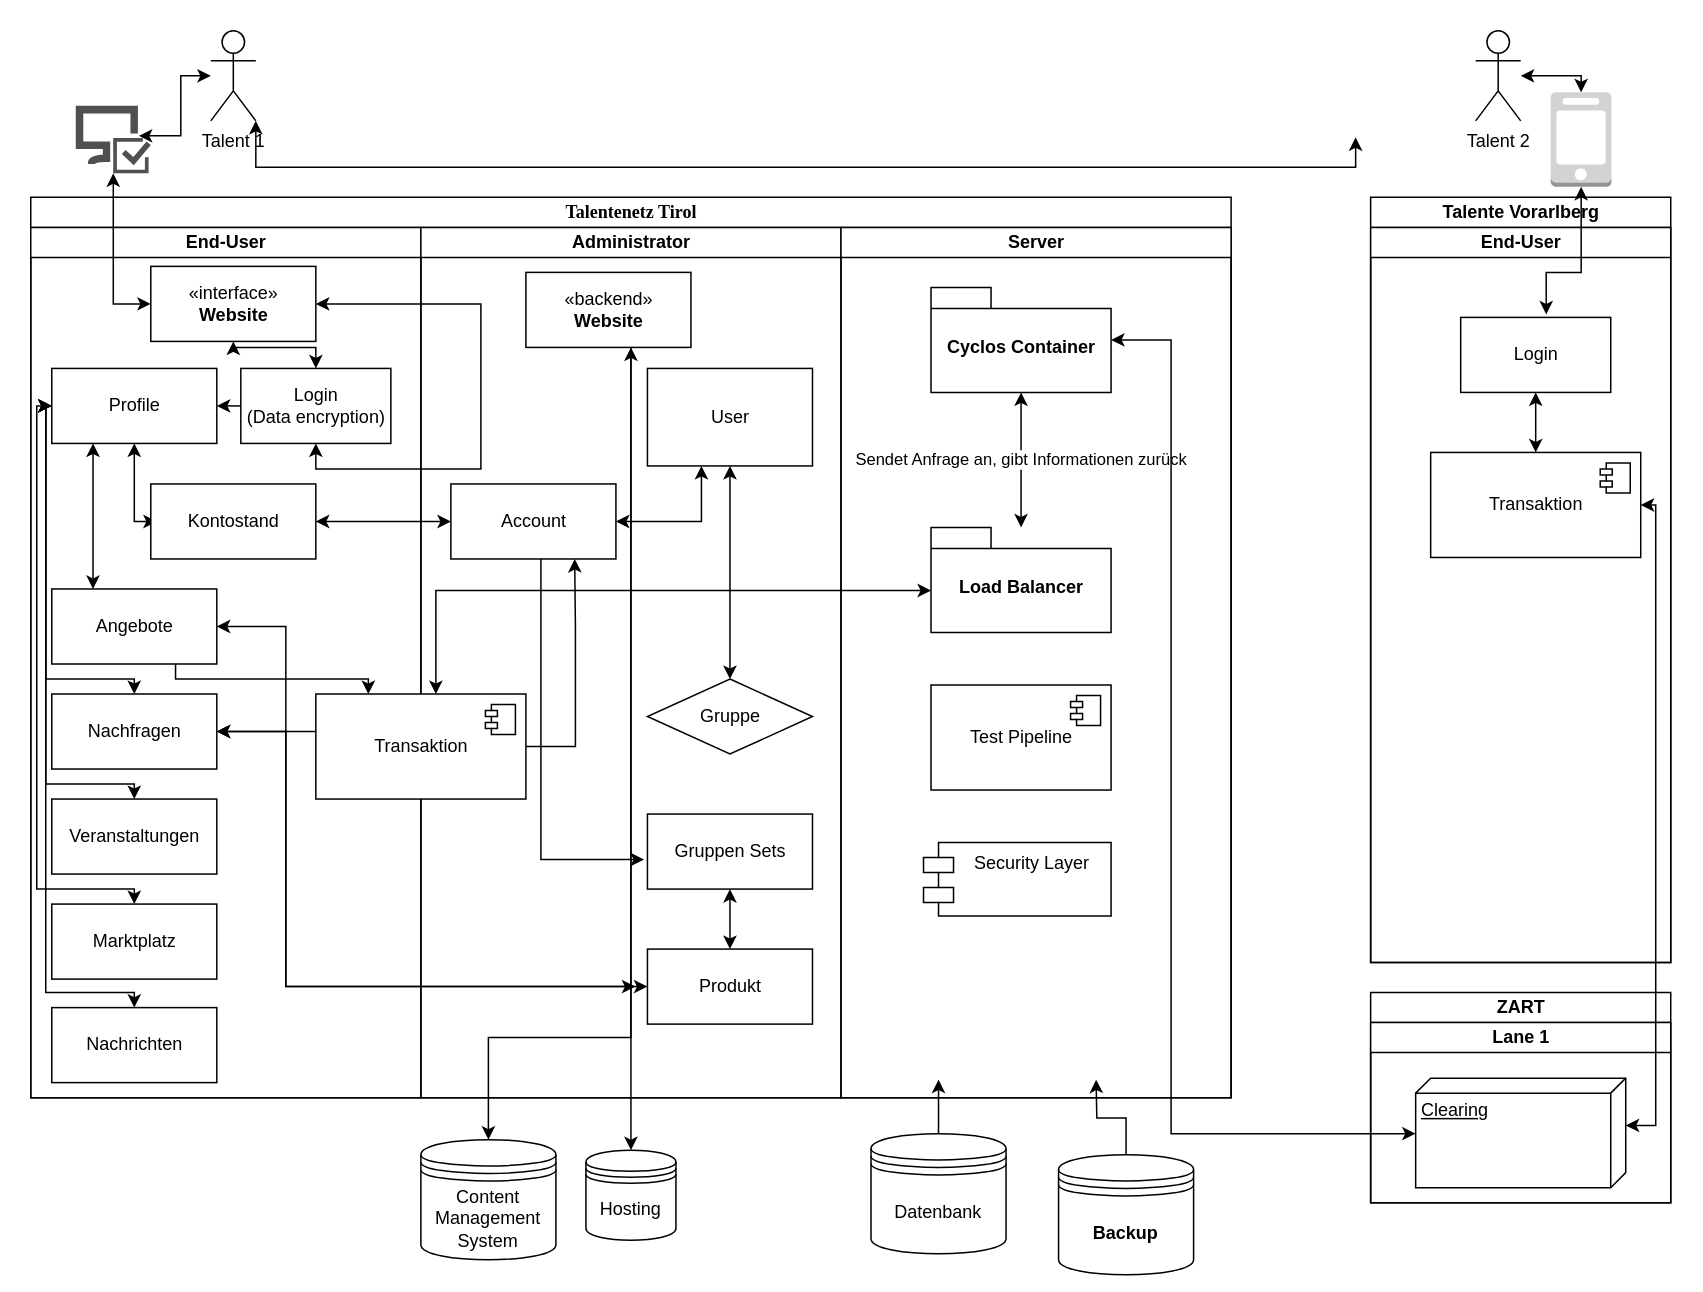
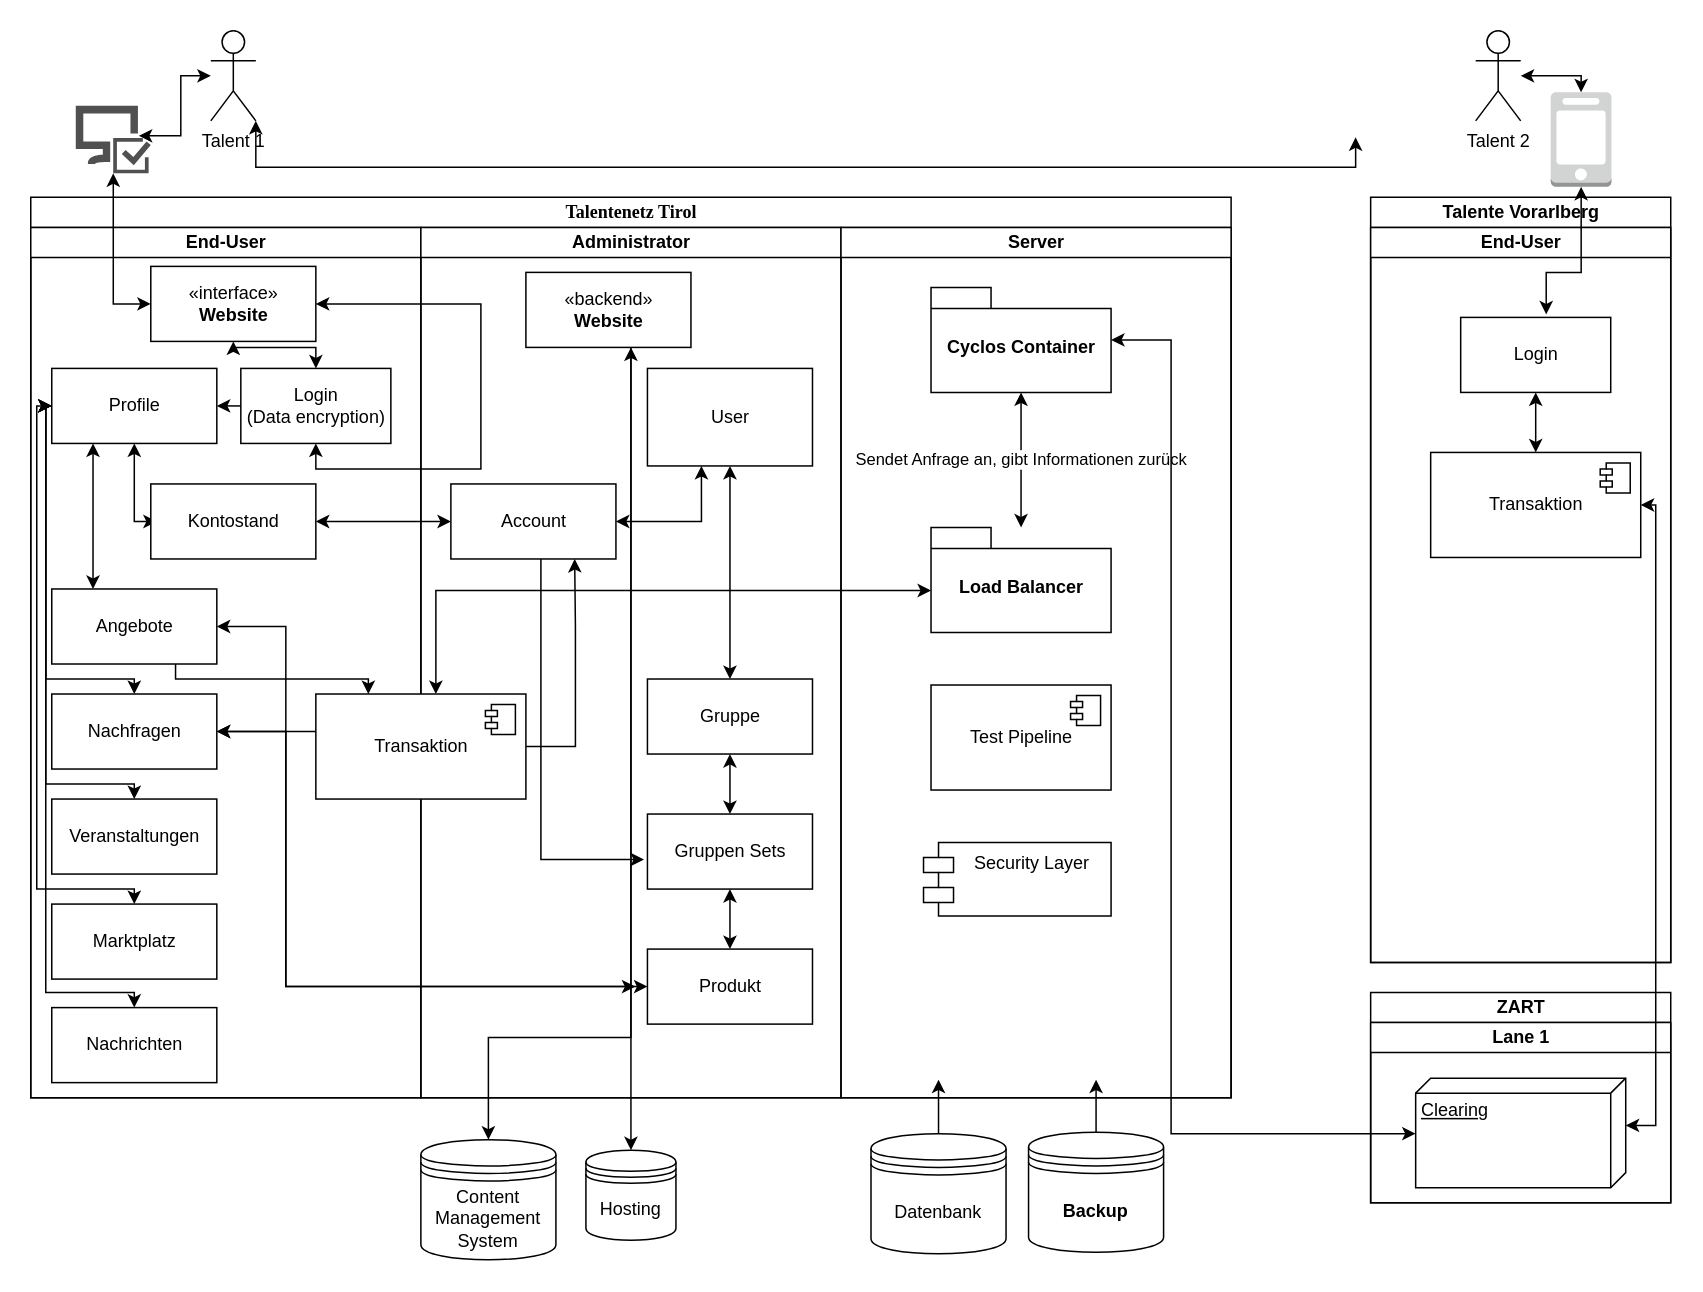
- <mxCell id="25" value="Gruppe" style="rhombus;html=1;" vertex="1" parent="22"><mxGeometry x="151" y="301" width="110" height="50" as="geometry" /></mxCell>
+ <mxCell id="25" value="Gruppe" style="html=1;" vertex="1" parent="22"><mxGeometry x="151" y="301" width="110" height="50" as="geometry" /></mxCell>
+ <mxCell id="26" style="edgeStyle=orthogonalEdgeStyle;rounded=0;orthogonalLoop=1;jettySize=auto;html=1;entryX=0.5;entryY=1;entryDx=0;entryDy=0;startArrow=classic;startFill=1;" edge="1" parent="22" source="27" target="25"><mxGeometry relative="1" as="geometry" /></mxCell>
- <mxCell id="71" value="Backup" style="shape=datastore;whiteSpace=wrap;html=1;fontStyle=1" vertex="1" parent="1"><mxGeometry x="705" y="769" width="90" height="80" as="geometry" /></mxCell>
+ <mxCell id="71" value="Backup" style="shape=datastore;whiteSpace=wrap;html=1;fontStyle=1" vertex="1" parent="1"><mxGeometry x="685" y="754" width="90" height="80" as="geometry" /></mxCell>
